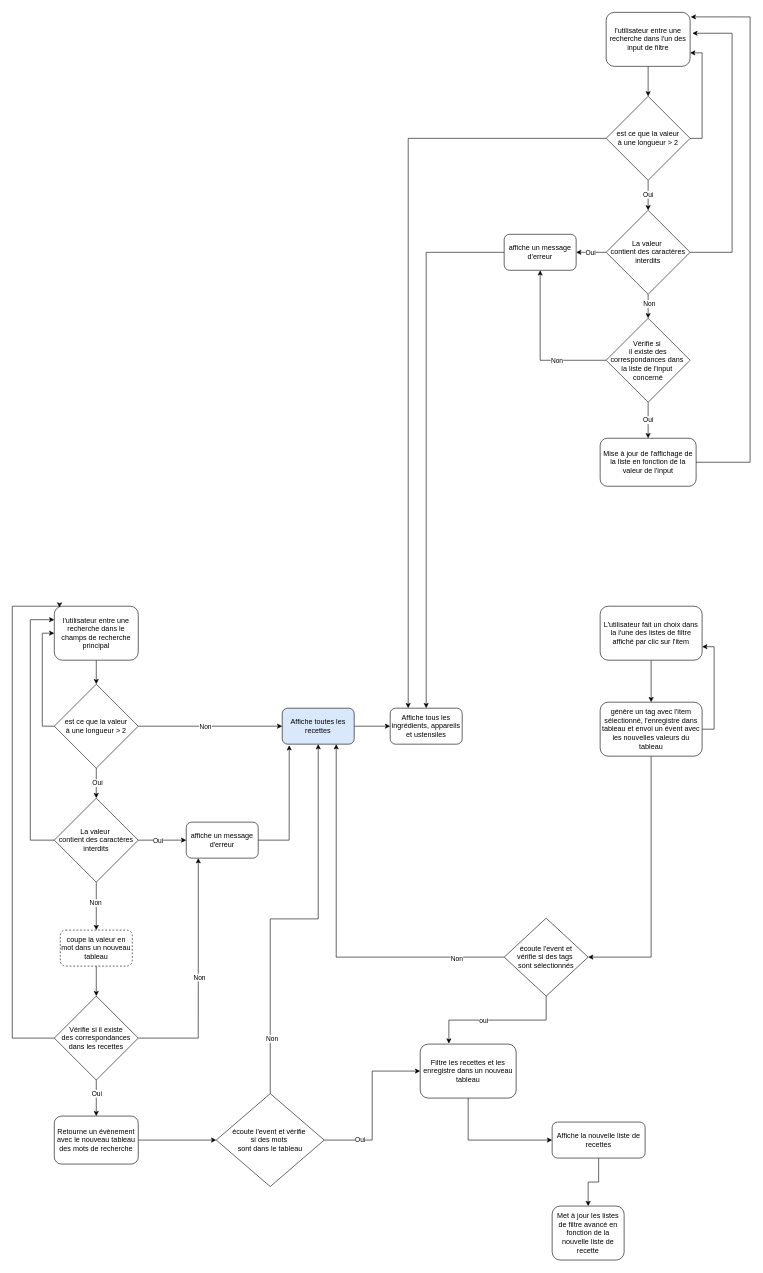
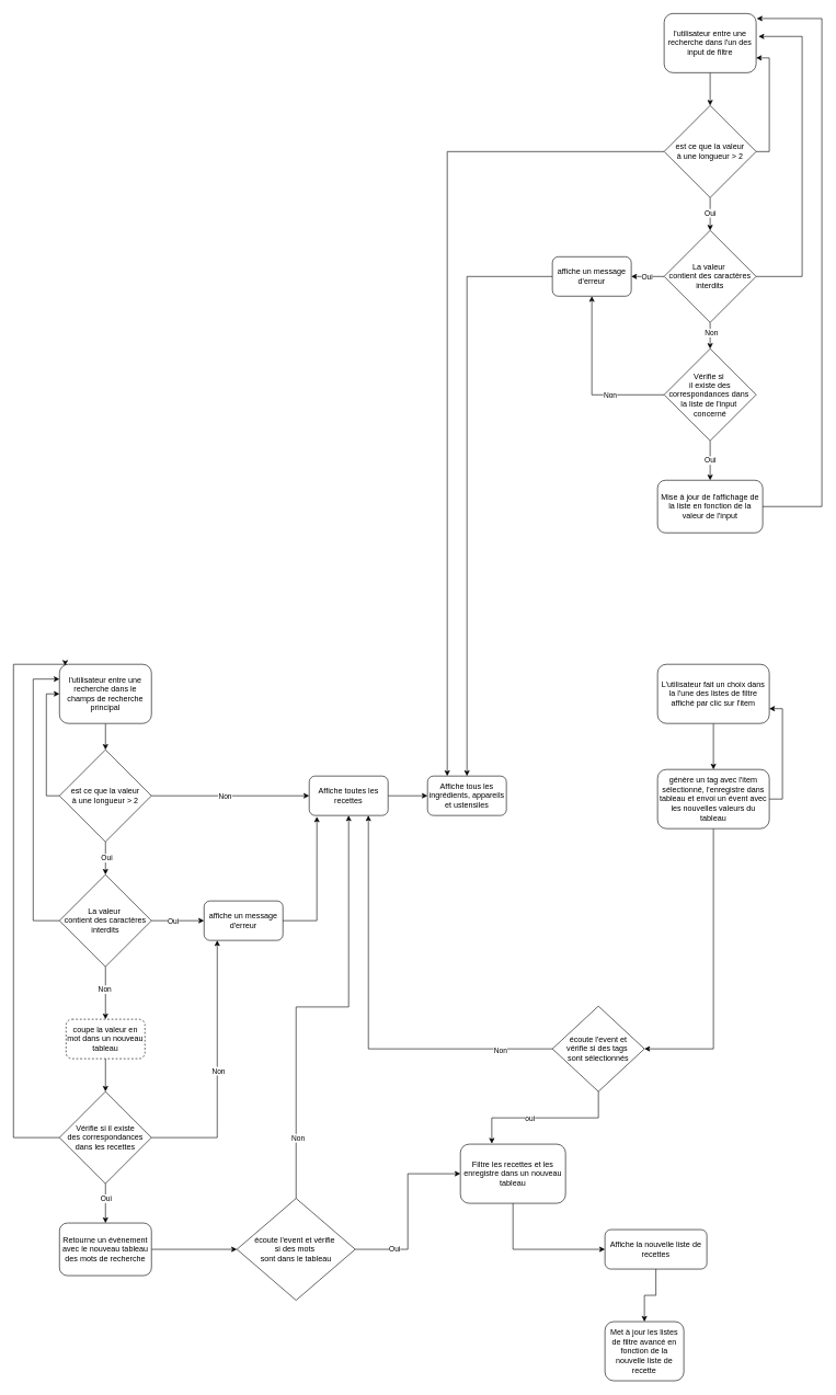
- <mxCell id="17" value="Affiche toutes les recettes" style="rounded=1;whiteSpace=wrap;html=1;fillColor=#dae8fc;" vertex="1" parent="1"><mxGeometry x="470" y="1180" width="120" height="60" as="geometry" /></mxCell>
+ <mxCell id="17" value="Affiche toutes les recettes" style="rounded=1;whiteSpace=wrap;html=1;" vertex="1" parent="1"><mxGeometry x="470" y="1180" width="120" height="60" as="geometry" /></mxCell>
